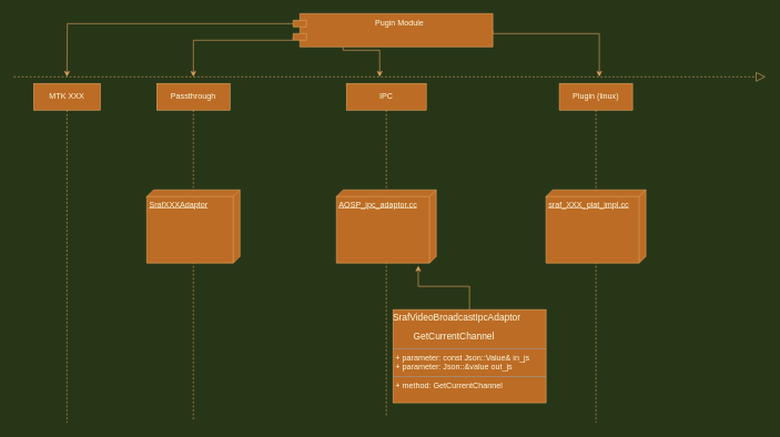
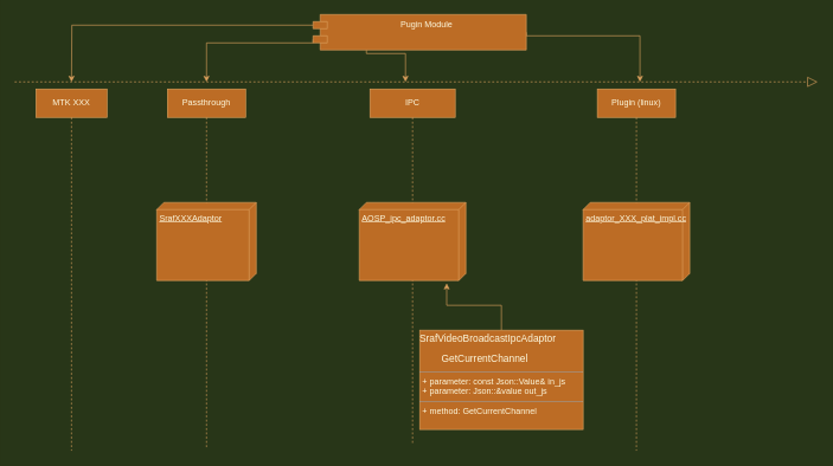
- <mxCell id="15" value="sraf_XXX_plat_impl.cc" style="verticalAlign=top;align=left;spacingTop=8;spacingLeft=2;spacingRight=12;shape=cube;size=10;direction=south;fontStyle=4;html=1;fillColor=#BC6C25;strokeColor=#DDA15E;fontColor=#FEFAE0;" parent="1" vertex="1"><mxGeometry x="820" y="285" width="150" height="110" as="geometry" /></mxCell>
+ <mxCell id="15" value="adaptor_XXX_plat_impl.cc" style="verticalAlign=top;align=left;spacingTop=8;spacingLeft=2;spacingRight=12;shape=cube;size=10;direction=south;fontStyle=4;html=1;fillColor=#BC6C25;strokeColor=#DDA15E;fontColor=#FEFAE0;" parent="1" vertex="1"><mxGeometry x="820" y="285" width="150" height="110" as="geometry" /></mxCell>
